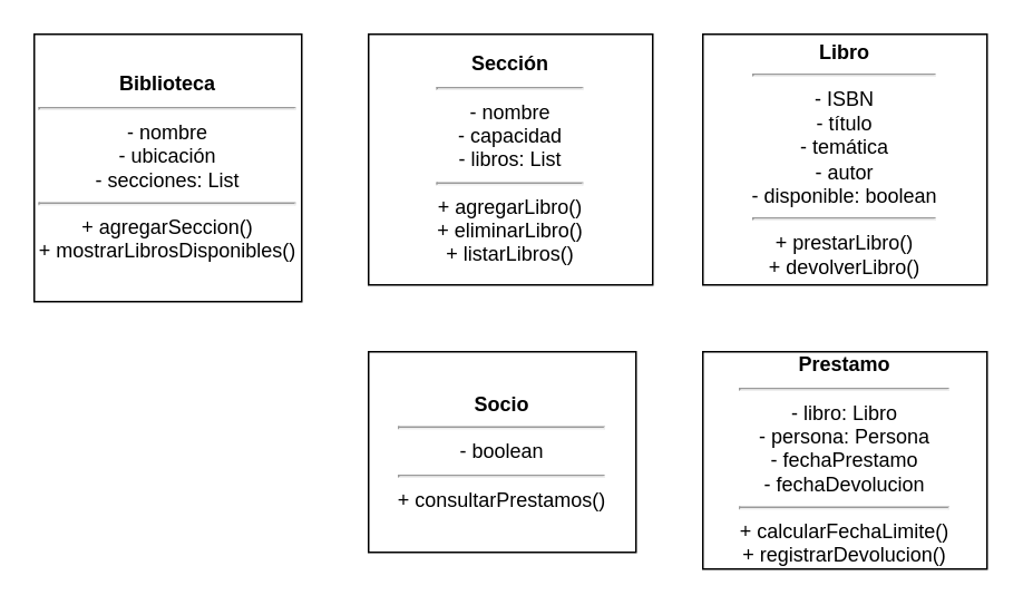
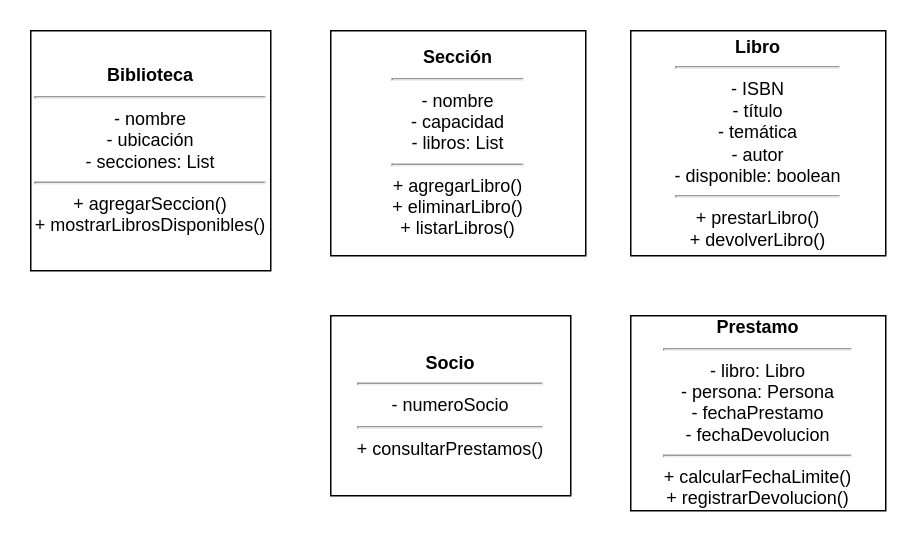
- <mxCell id="5" value="&lt;b&gt;Socio&lt;/b&gt;&lt;hr&gt;- boolean&lt;hr&gt;+ consultarPrestamos()" style="shape=rectangle;whiteSpace=wrap;html=1;" parent="1" vertex="1"><mxGeometry x="220" y="210" width="160" height="120" as="geometry" /></mxCell>
+ <mxCell id="5" value="&lt;b&gt;Socio&lt;/b&gt;&lt;hr&gt;- numeroSocio&lt;hr&gt;+ consultarPrestamos()" style="shape=rectangle;whiteSpace=wrap;html=1;" parent="1" vertex="1"><mxGeometry x="220" y="210" width="160" height="120" as="geometry" /></mxCell>
